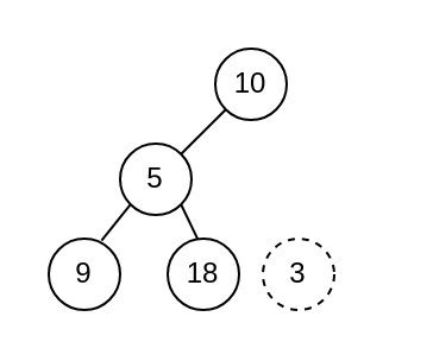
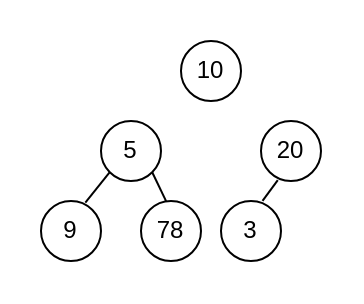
- <mxCell id="5" style="edgeStyle=none;html=1;exitX=0;exitY=1;exitDx=0;exitDy=0;entryX=1;entryY=0;entryDx=0;entryDy=0;endArrow=none;endFill=0;" edge="1" parent="1" source="6" target="9"><mxGeometry relative="1" as="geometry" /></mxCell>
+ <mxCell id="4" value="20" style="ellipse;whiteSpace=wrap;html=1;aspect=fixed;" vertex="1" parent="1"><mxGeometry x="130" y="60" width="30" height="30" as="geometry" /></mxCell>
+ <mxCell id="3" style="edgeStyle=none;html=1;exitX=0.28;exitY=0.987;exitDx=0;exitDy=0;entryX=0.692;entryY=-0.003;entryDx=0;entryDy=0;entryPerimeter=0;endArrow=none;endFill=0;exitPerimeter=0;" edge="1" parent="1" source="4" target="2"><mxGeometry relative="1" as="geometry" /></mxCell>
- <mxCell id="10" value="18" style="ellipse;whiteSpace=wrap;html=1;aspect=fixed;" vertex="1" parent="1"><mxGeometry x="70" y="100" width="30" height="30" as="geometry" /></mxCell>
+ <mxCell id="10" value="78" style="ellipse;whiteSpace=wrap;html=1;aspect=fixed;" vertex="1" parent="1"><mxGeometry x="70" y="100" width="30" height="30" as="geometry" /></mxCell>
- <mxCell id="2" value="3" style="ellipse;whiteSpace=wrap;html=1;aspect=fixed;dashed=1;" vertex="1" parent="1"><mxGeometry x="110" y="100" width="30" height="30" as="geometry" /></mxCell>
+ <mxCell id="2" value="3" style="ellipse;whiteSpace=wrap;html=1;aspect=fixed;" vertex="1" parent="1"><mxGeometry x="110" y="100" width="30" height="30" as="geometry" /></mxCell>
